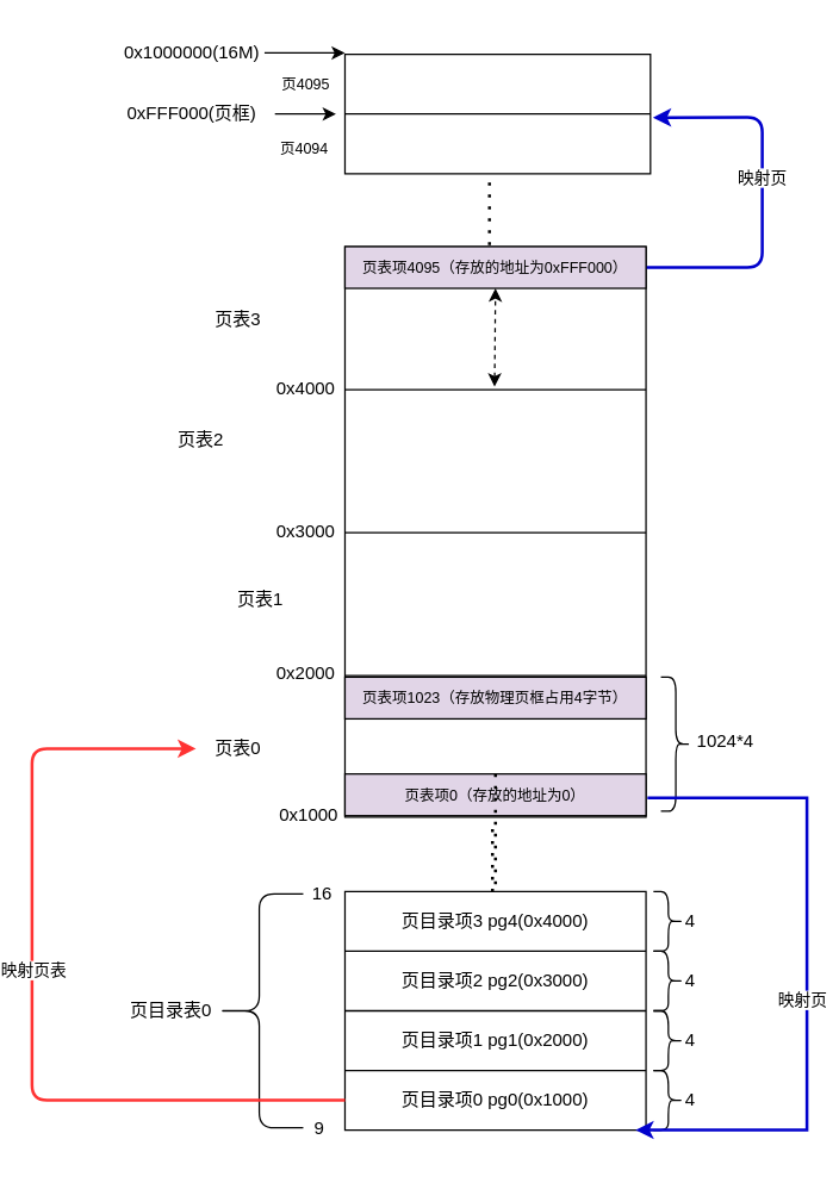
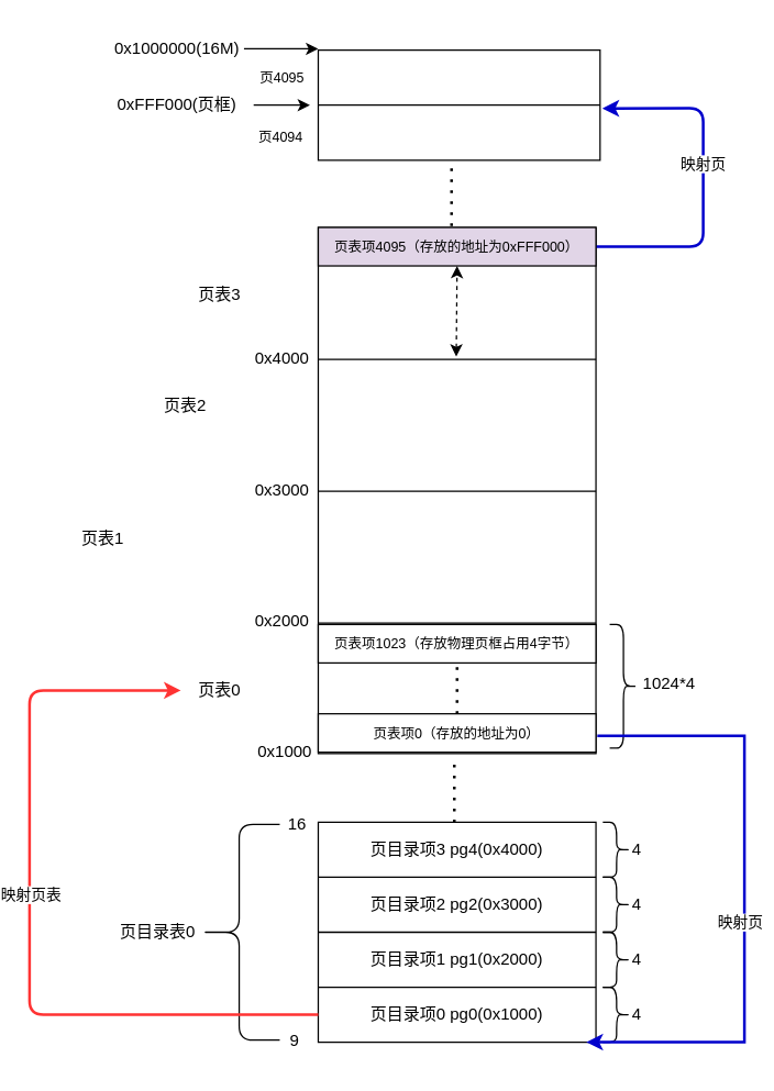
- <mxCell id="34" value="页表1" style="text;html=1;align=center;verticalAlign=middle;resizable=0;points=[];autosize=1;strokeColor=none;fillColor=none;" parent="1" vertex="1"><mxGeometry x="148" y="389" width="49" height="26" as="geometry" /></mxCell>
+ <mxCell id="34" value="页表1" style="text;html=1;align=center;verticalAlign=middle;resizable=0;points=[];autosize=1;strokeColor=none;fillColor=none;" parent="1" vertex="1"><mxGeometry x="48" y="379" width="49" height="26" as="geometry" /></mxCell>
- <mxCell id="44" value="页表项1023（存放物理页框占用4字节）" style="rounded=0;whiteSpace=wrap;html=1;fontSize=10;fillColor=#e1d5e7;" parent="1" vertex="1"><mxGeometry x="230" y="454" width="202" height="28" as="geometry" /></mxCell>
+ <mxCell id="44" value="页表项1023（存放物理页框占用4字节）" style="rounded=0;whiteSpace=wrap;html=1;fontSize=10;" parent="1" vertex="1"><mxGeometry x="230" y="454" width="202" height="28" as="geometry" /></mxCell>
- <mxCell id="43" value="页表项0（存放的地址为0）" style="rounded=0;whiteSpace=wrap;html=1;fontSize=10;fillColor=#e1d5e7;" parent="1" vertex="1"><mxGeometry x="230" y="519" width="202" height="28" as="geometry" /></mxCell>
+ <mxCell id="43" value="页表项0（存放的地址为0）" style="rounded=0;whiteSpace=wrap;html=1;fontSize=10;" parent="1" vertex="1"><mxGeometry x="230" y="519" width="202" height="28" as="geometry" /></mxCell>
- <mxCell id="57" value="" style="endArrow=none;dashed=1;html=1;dashPattern=1 3;strokeWidth=2;rounded=0;fontSize=10;exitX=0.5;exitY=0;exitDx=0;exitDy=0;" parent="1" source="43" target="6" edge="1"><mxGeometry width="50" height="50" relative="1" as="geometry"><mxPoint x="288" y="532" as="sourcePoint" /><mxPoint x="338" y="482" as="targetPoint" /></mxGeometry></mxCell>
+ <mxCell id="57" value="" style="endArrow=none;dashed=1;html=1;dashPattern=1 3;strokeWidth=2;rounded=0;fontSize=10;exitX=0.5;exitY=0;exitDx=0;exitDy=0;entryX=0.5;entryY=1;entryDx=0;entryDy=0;" parent="1" source="43" target="44" edge="1"><mxGeometry width="50" height="50" relative="1" as="geometry"><mxPoint x="288" y="532" as="sourcePoint" /><mxPoint x="338" y="482" as="targetPoint" /></mxGeometry></mxCell>
